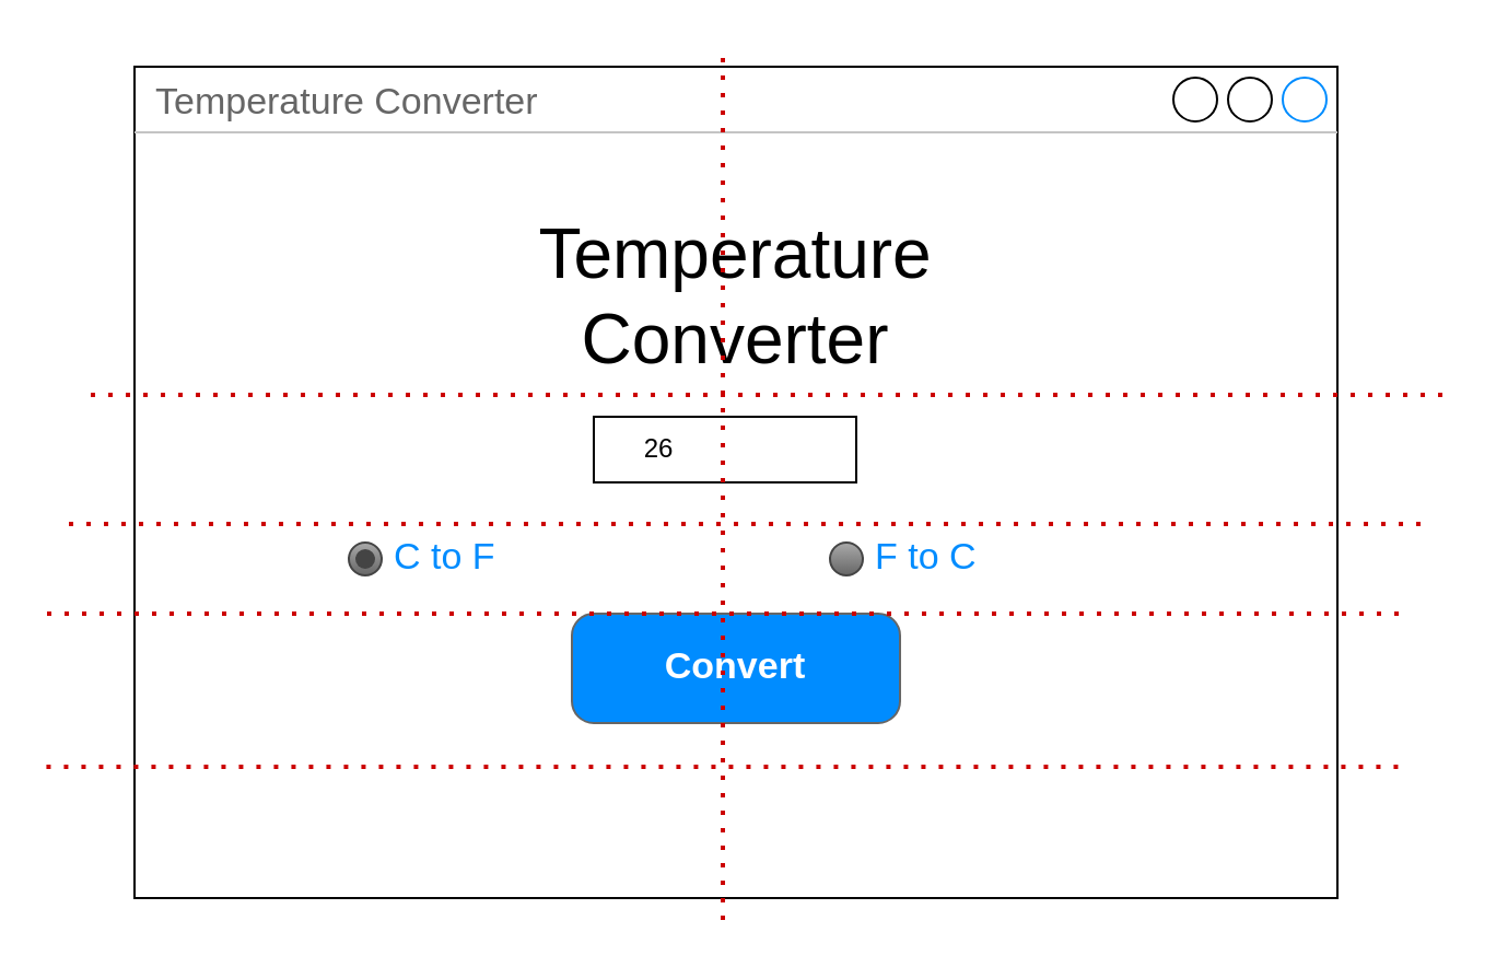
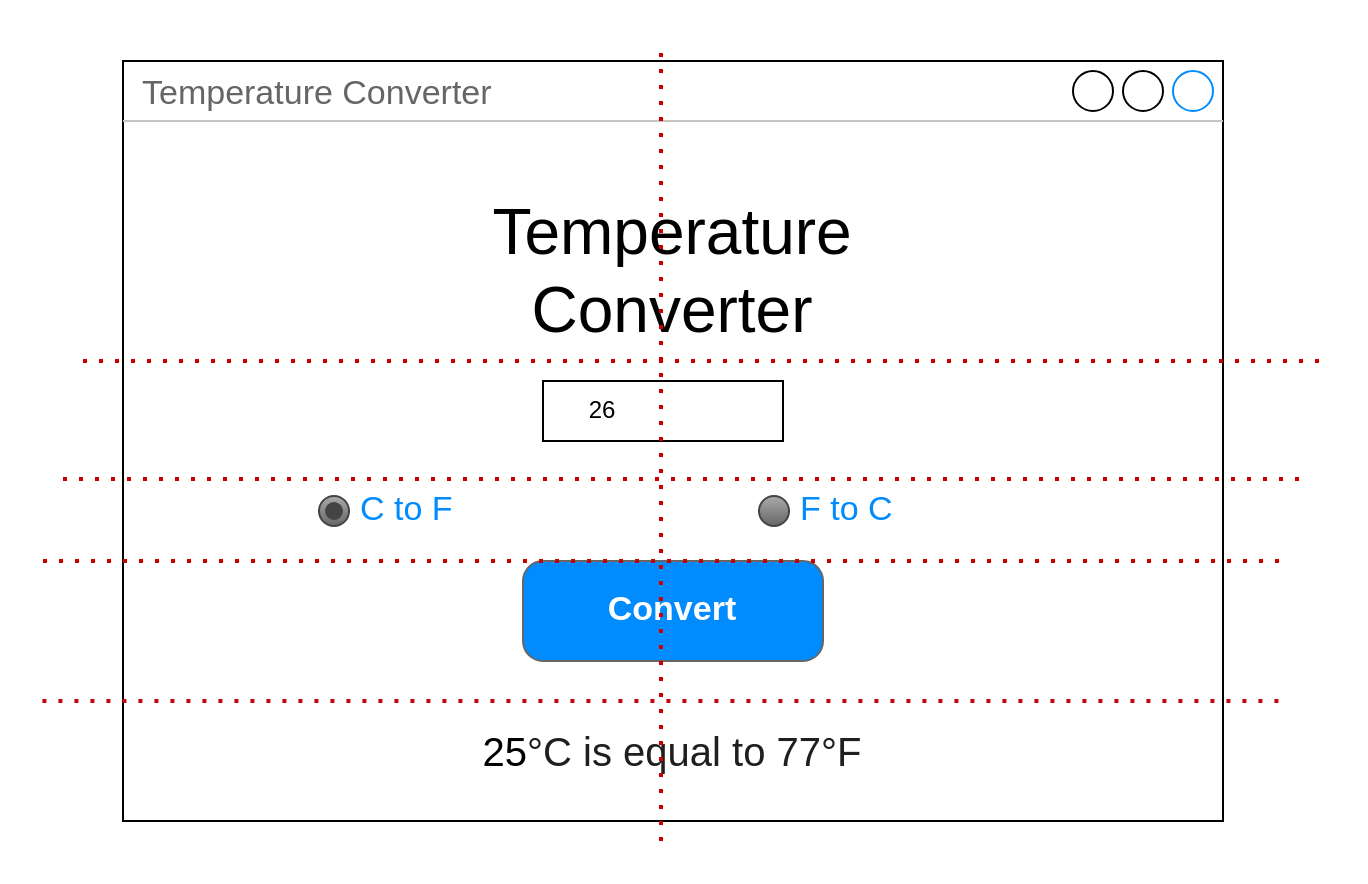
+ <mxCell id="12" value="&lt;font style=&quot;font-size: 20px;&quot;&gt;25&lt;span style=&quot;color: rgb(31, 31, 31); font-family: &amp;quot;Google Sans&amp;quot;, Arial, sans-serif; text-align: left; background-color: rgb(255, 255, 255);&quot;&gt;°C is equal to &lt;/span&gt;&lt;span style=&quot;color: rgb(31, 31, 31); text-align: left; background-color: rgb(255, 255, 255);&quot;&gt;77&lt;/span&gt;&lt;/font&gt;&lt;span style=&quot;scrollbar-color: light-dark(#e2e2e2, #4b4b4b)&lt;br/&gt;&#09;&#09;&#09;&#09;&#09;light-dark(#fbfbfb, var(--dark-panel-color)); font-size: 20px; font-family: &amp;quot;Google Sans&amp;quot;, Arial, sans-serif; text-align: left; background-color: rgb(255, 255, 255); color: rgb(31, 31, 31);&quot;&gt;°F&lt;/span&gt;" style="text;html=1;align=center;verticalAlign=middle;whiteSpace=wrap;rounded=0;" vertex="1" parent="1"><mxGeometry x="206" y="360" width="260" height="30" as="geometry" /></mxCell>
